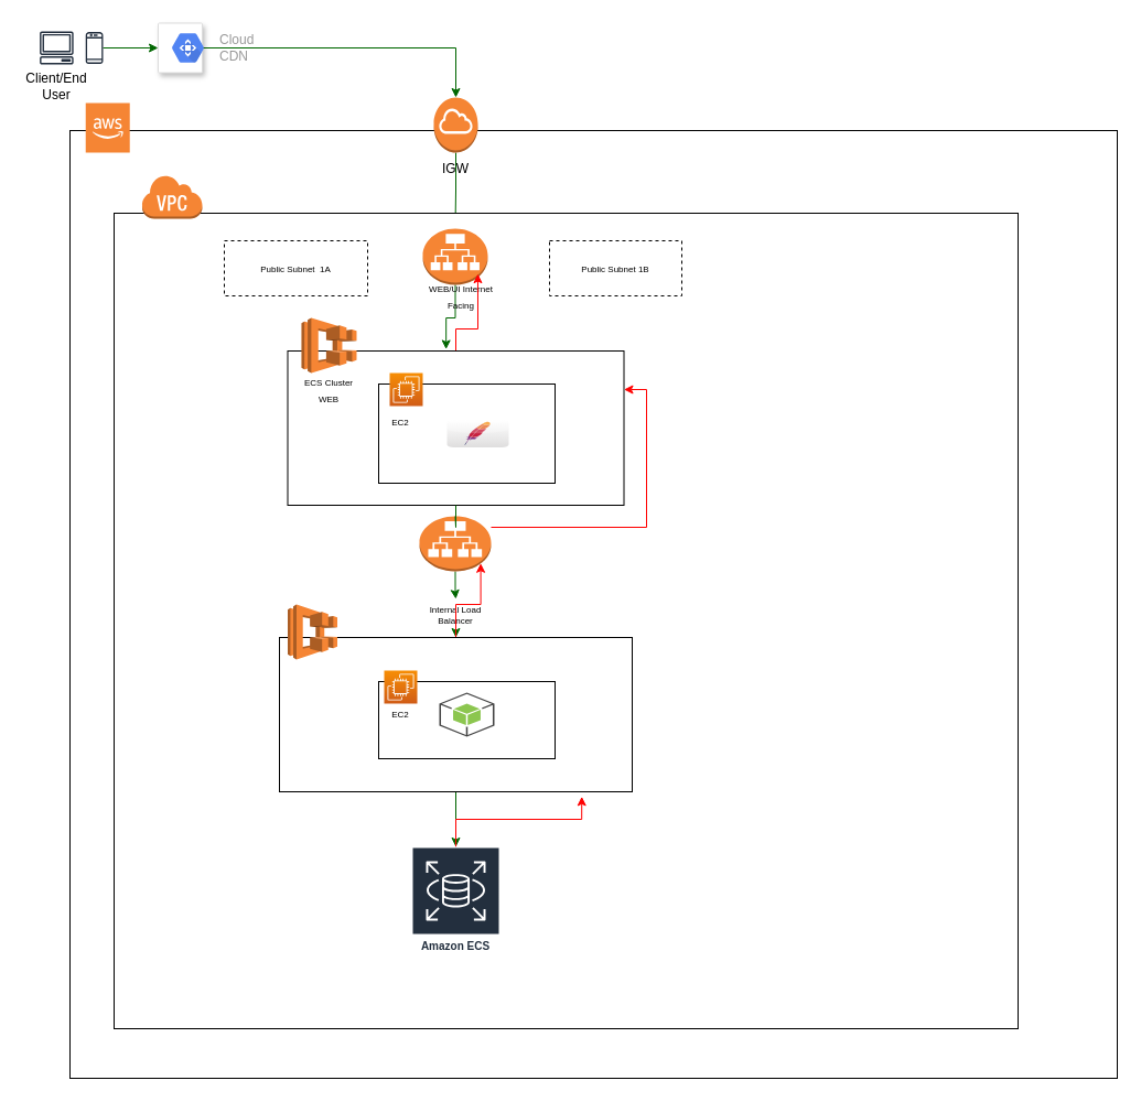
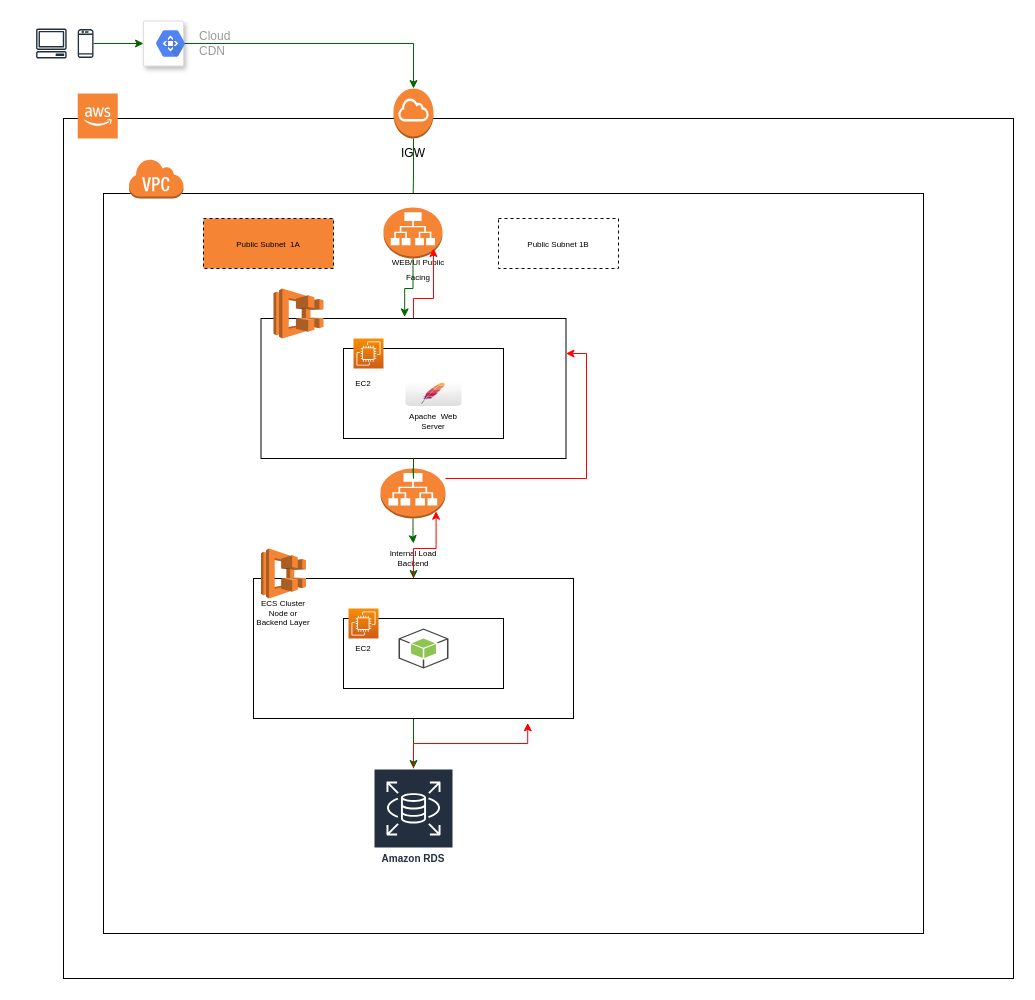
- <mxCell id="45" value="Client/End User" style="text;html=1;strokeColor=none;fillColor=none;align=center;verticalAlign=middle;whiteSpace=wrap;rounded=0;fontSize=12;" vertex="1" parent="1"><mxGeometry x="20.89" y="63" width="60" height="30" as="geometry" /></mxCell>
- <mxCell id="16" value="&lt;font style=&quot;font-size: 8px&quot;&gt;Public Subnet&amp;nbsp; 1A&lt;/font&gt;" style="rounded=0;whiteSpace=wrap;html=1;dashed=1;" vertex="1" parent="1"><mxGeometry x="203" y="218" width="130" height="50" as="geometry" /></mxCell>
+ <mxCell id="16" value="&lt;font style=&quot;font-size: 8px&quot;&gt;Public Subnet&amp;nbsp; 1A&lt;/font&gt;" style="rounded=0;whiteSpace=wrap;html=1;dashed=1;fillColor=#f58534;" vertex="1" parent="1"><mxGeometry x="203" y="218" width="130" height="50" as="geometry" /></mxCell>
- <mxCell id="20" value="&lt;font style=&quot;font-size: 8px&quot;&gt;WEB/UI Internet Facing&lt;/font&gt;" style="text;html=1;strokeColor=none;fillColor=none;align=center;verticalAlign=middle;whiteSpace=wrap;rounded=0;dashed=1;" vertex="1" parent="1"><mxGeometry x="383" y="238" width="70" height="60" as="geometry" /></mxCell>
+ <mxCell id="20" value="&lt;font style=&quot;font-size: 8px&quot;&gt;WEB/UI Public Facing&lt;/font&gt;" style="text;html=1;strokeColor=none;fillColor=none;align=center;verticalAlign=middle;whiteSpace=wrap;rounded=0;dashed=1;" vertex="1" parent="1"><mxGeometry x="383" y="238" width="70" height="60" as="geometry" /></mxCell>
- <mxCell id="25" value="&lt;font style=&quot;font-size: 8px&quot;&gt;ECS Cluster WEB&lt;/font&gt;" style="text;html=1;strokeColor=none;fillColor=none;align=center;verticalAlign=middle;whiteSpace=wrap;rounded=0;" vertex="1" parent="1"><mxGeometry x="268" y="338" width="60" height="30" as="geometry" /></mxCell>
+ <mxCell id="30" value="Apache&amp;nbsp; Web Server" style="text;html=1;strokeColor=none;fillColor=none;align=center;verticalAlign=middle;whiteSpace=wrap;rounded=0;fontSize=8;" vertex="1" parent="1"><mxGeometry x="403" y="405.5" width="60" height="30" as="geometry" /></mxCell>
- <mxCell id="32" value="Internal Load Balancer" style="text;html=1;strokeColor=none;fillColor=none;align=center;verticalAlign=middle;whiteSpace=wrap;rounded=0;fontSize=8;" vertex="1" parent="1"><mxGeometry x="383" y="543" width="60" height="30" as="geometry" /></mxCell>
+ <mxCell id="32" value="Internal Load Backend" style="text;html=1;strokeColor=none;fillColor=none;align=center;verticalAlign=middle;whiteSpace=wrap;rounded=0;fontSize=8;" vertex="1" parent="1"><mxGeometry x="383" y="543" width="60" height="30" as="geometry" /></mxCell>
+ <mxCell id="37" value="ECS Cluster Node or Backend Layer" style="text;html=1;strokeColor=none;fillColor=none;align=center;verticalAlign=middle;whiteSpace=wrap;rounded=0;fontSize=8;" vertex="1" parent="1"><mxGeometry x="253" y="598" width="60" height="30" as="geometry" /></mxCell>
- <mxCell id="47" value="Amazon ECS" style="sketch=0;outlineConnect=0;fontColor=#232F3E;gradientColor=none;strokeColor=#ffffff;fillColor=#232F3E;dashed=0;verticalLabelPosition=middle;verticalAlign=bottom;align=center;html=1;whiteSpace=wrap;fontSize=10;fontStyle=1;spacing=3;shape=mxgraph.aws4.productIcon;prIcon=mxgraph.aws4.rds;" vertex="1" parent="1"><mxGeometry x="373" y="768" width="80" height="100" as="geometry" /></mxCell>
+ <mxCell id="47" value="Amazon RDS" style="sketch=0;outlineConnect=0;fontColor=#232F3E;gradientColor=none;strokeColor=#ffffff;fillColor=#232F3E;dashed=0;verticalLabelPosition=middle;verticalAlign=bottom;align=center;html=1;whiteSpace=wrap;fontSize=10;fontStyle=1;spacing=3;shape=mxgraph.aws4.productIcon;prIcon=mxgraph.aws4.rds;" vertex="1" parent="1"><mxGeometry x="373" y="768" width="80" height="100" as="geometry" /></mxCell>
